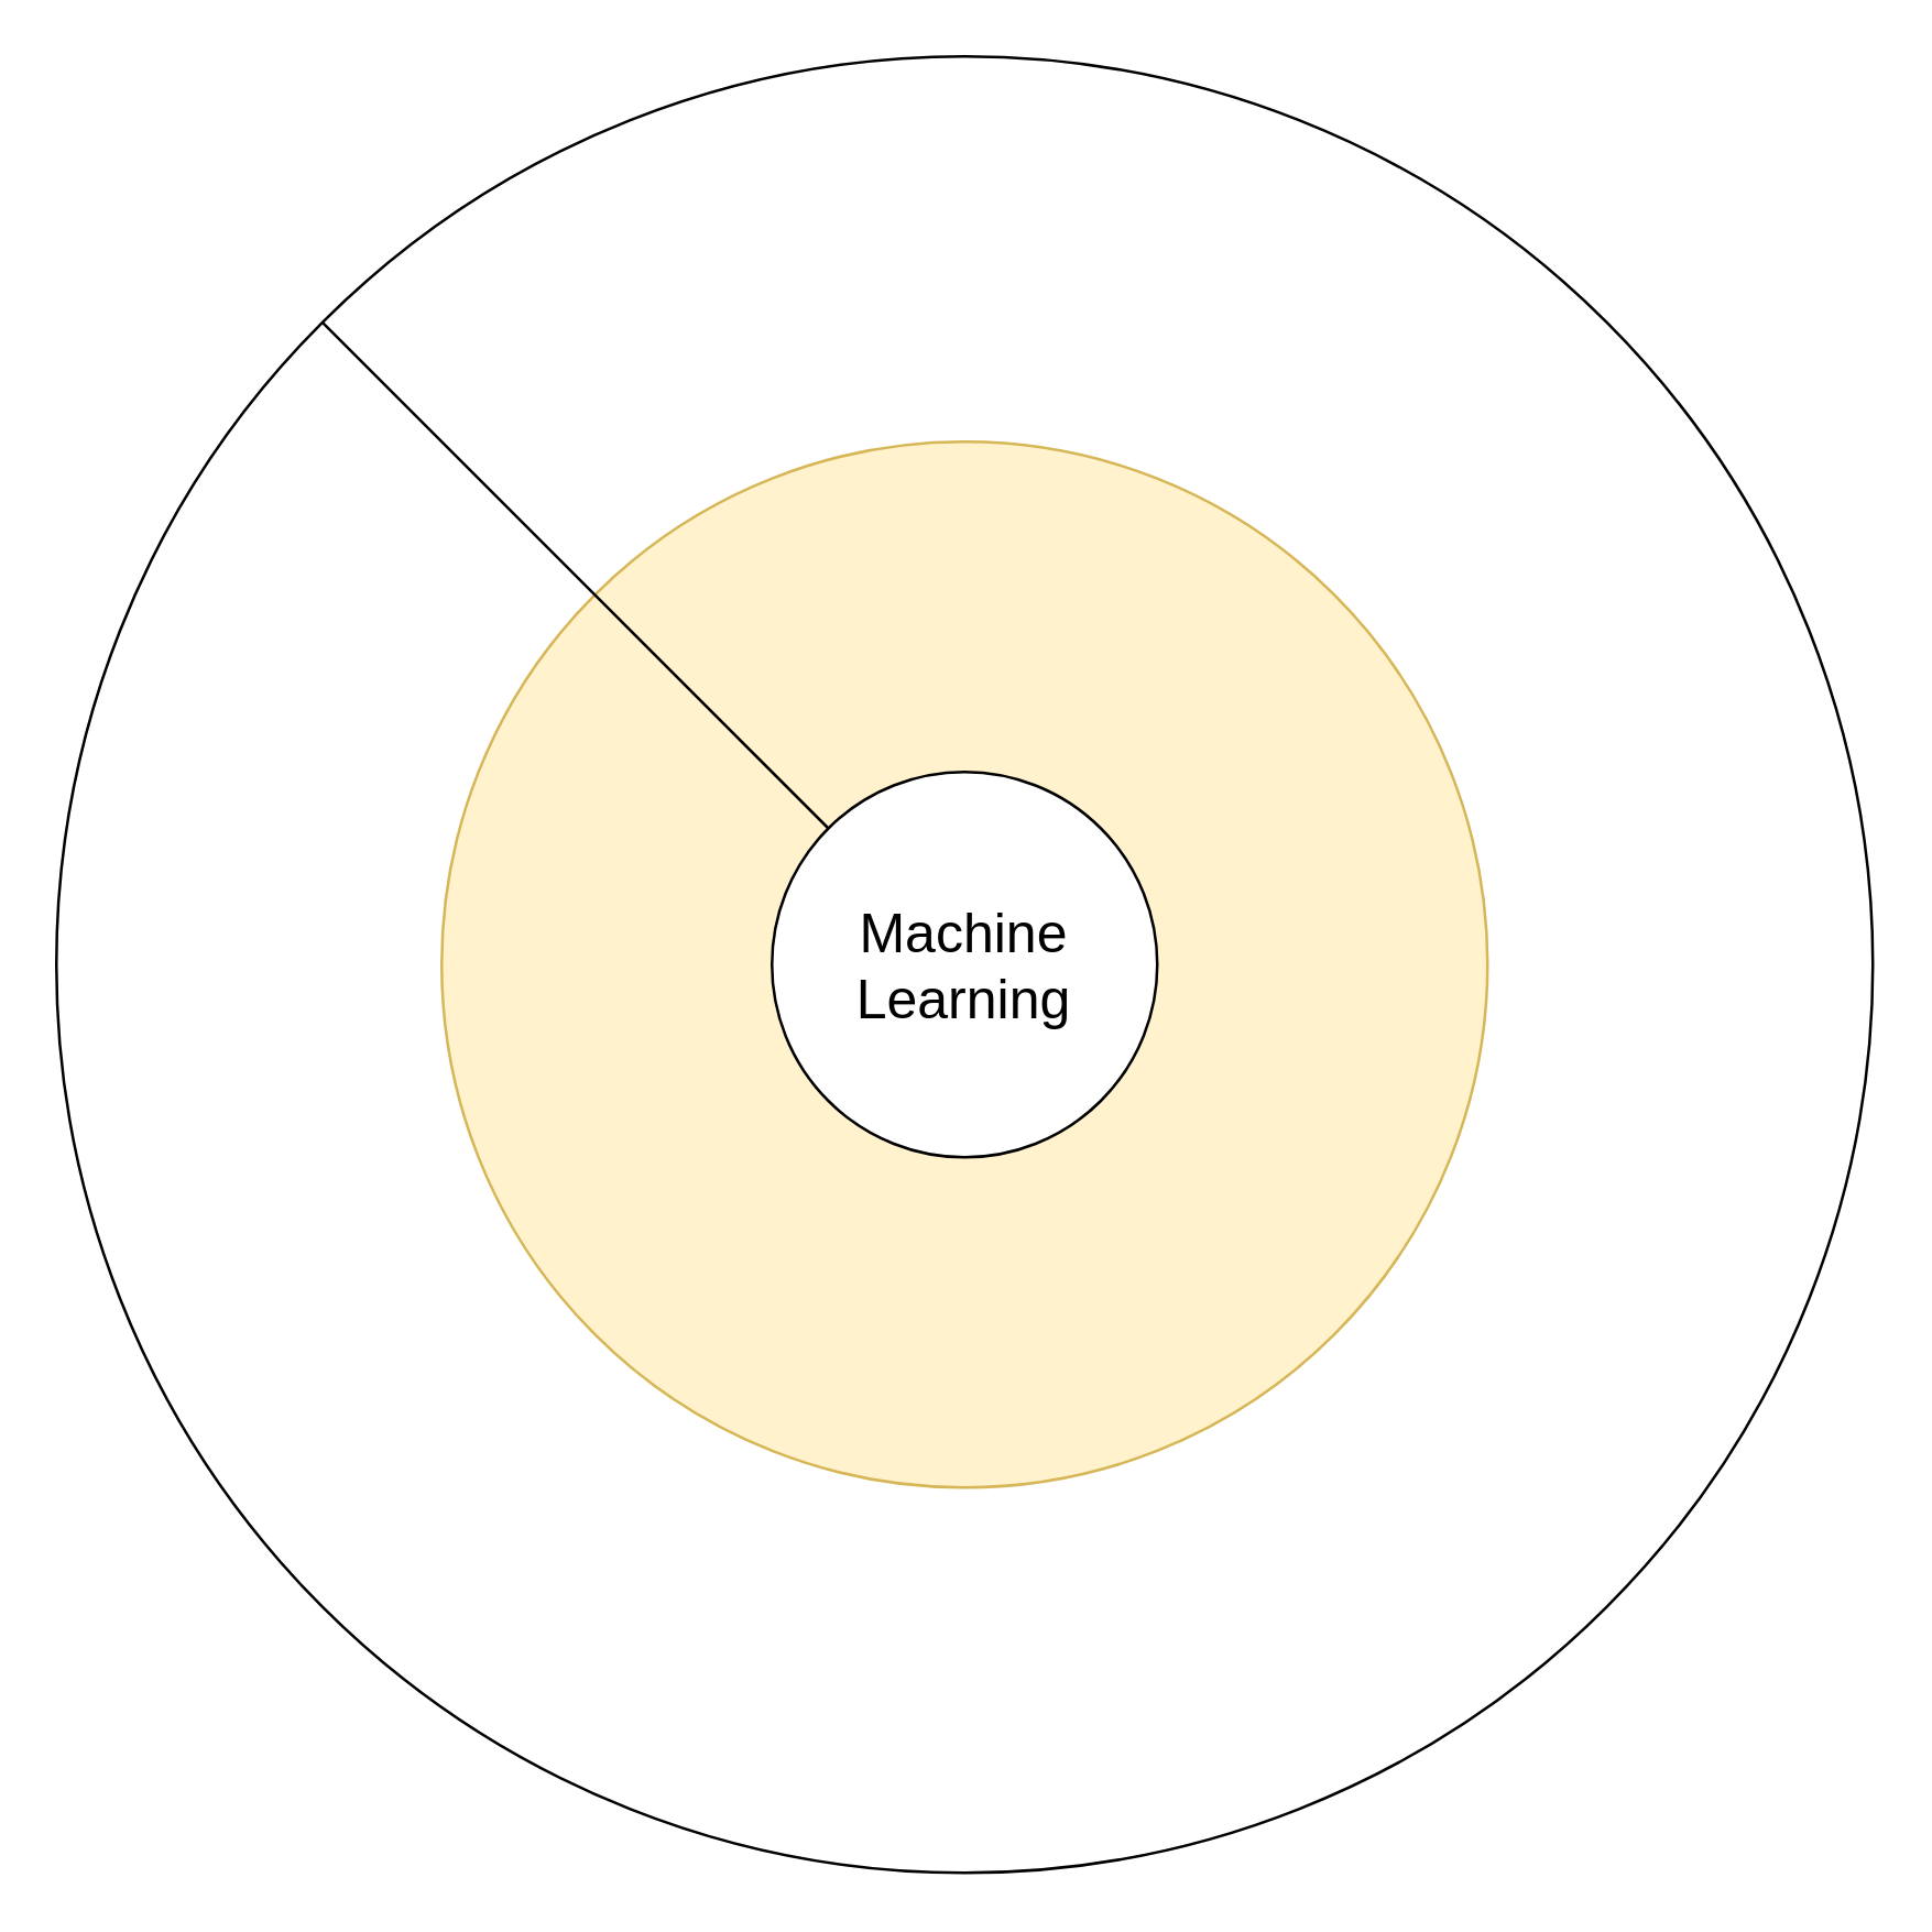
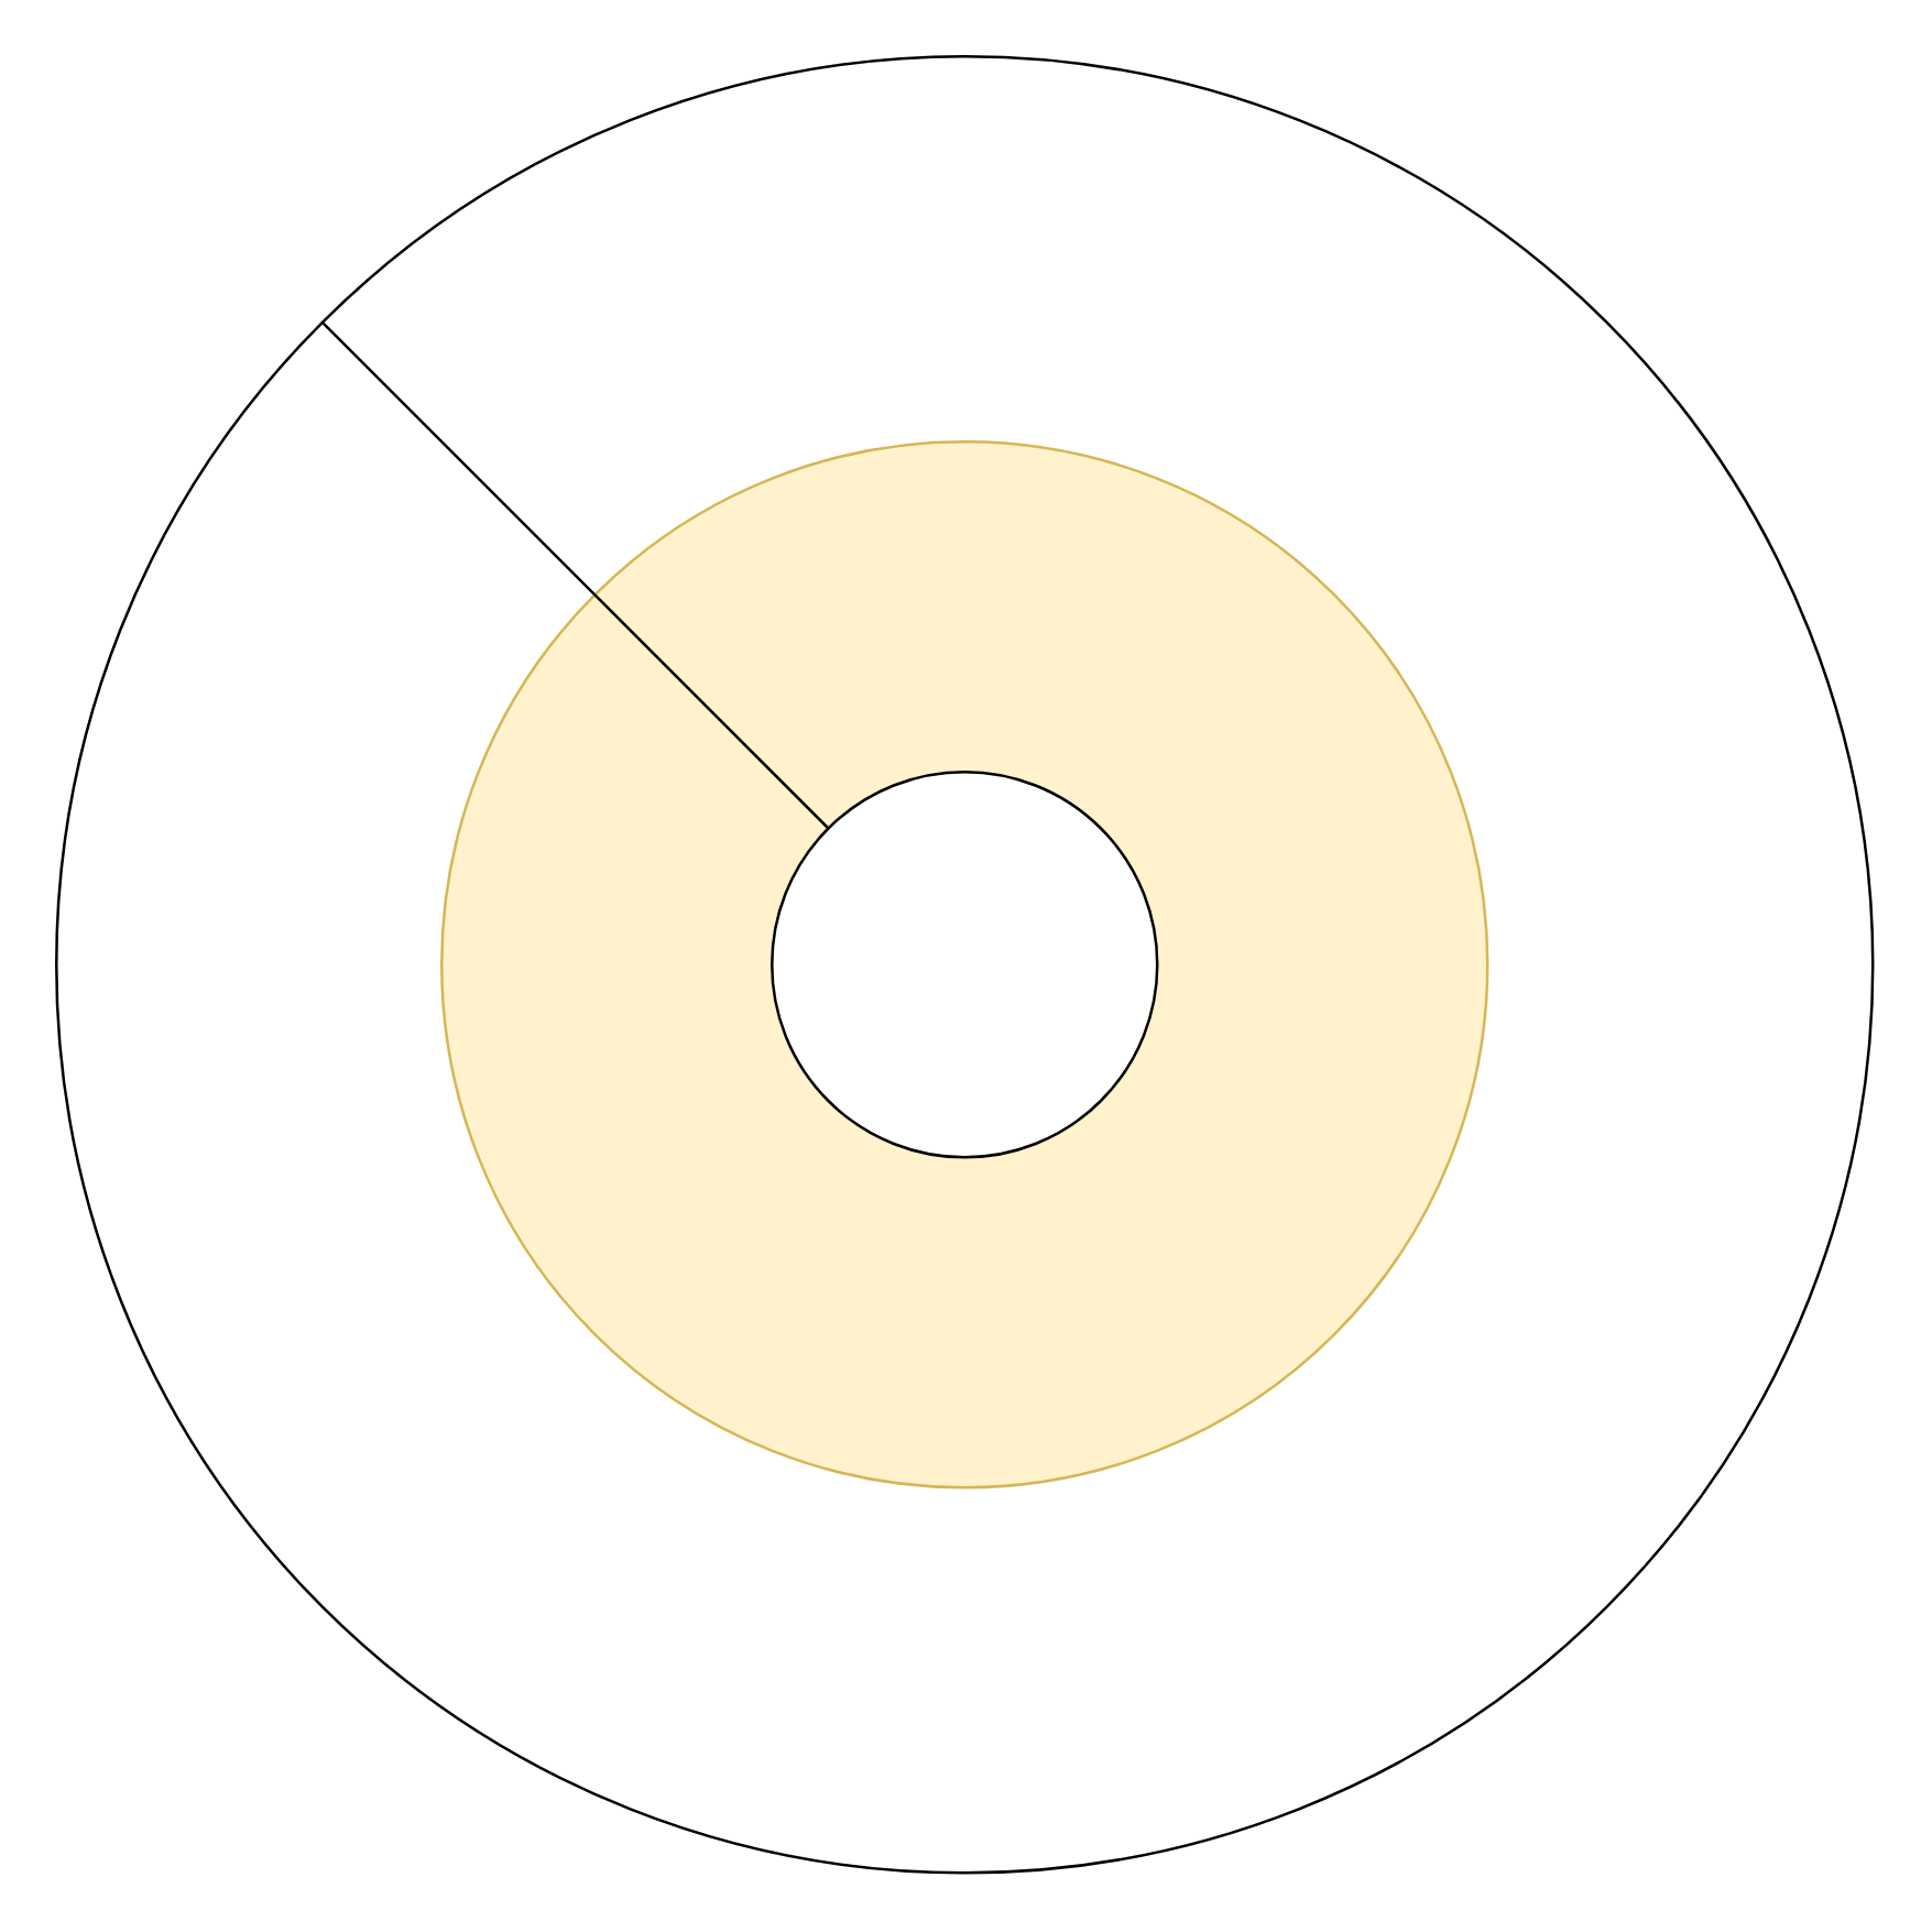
- <mxCell id="5" value="&lt;font style=&quot;font-size: 20px;&quot;&gt;Machine Learning&lt;/font&gt;" style="text;html=1;align=center;verticalAlign=middle;whiteSpace=wrap;rounded=0;" vertex="1" parent="1"><mxGeometry x="320" y="335" width="60" height="30" as="geometry" /></mxCell>
